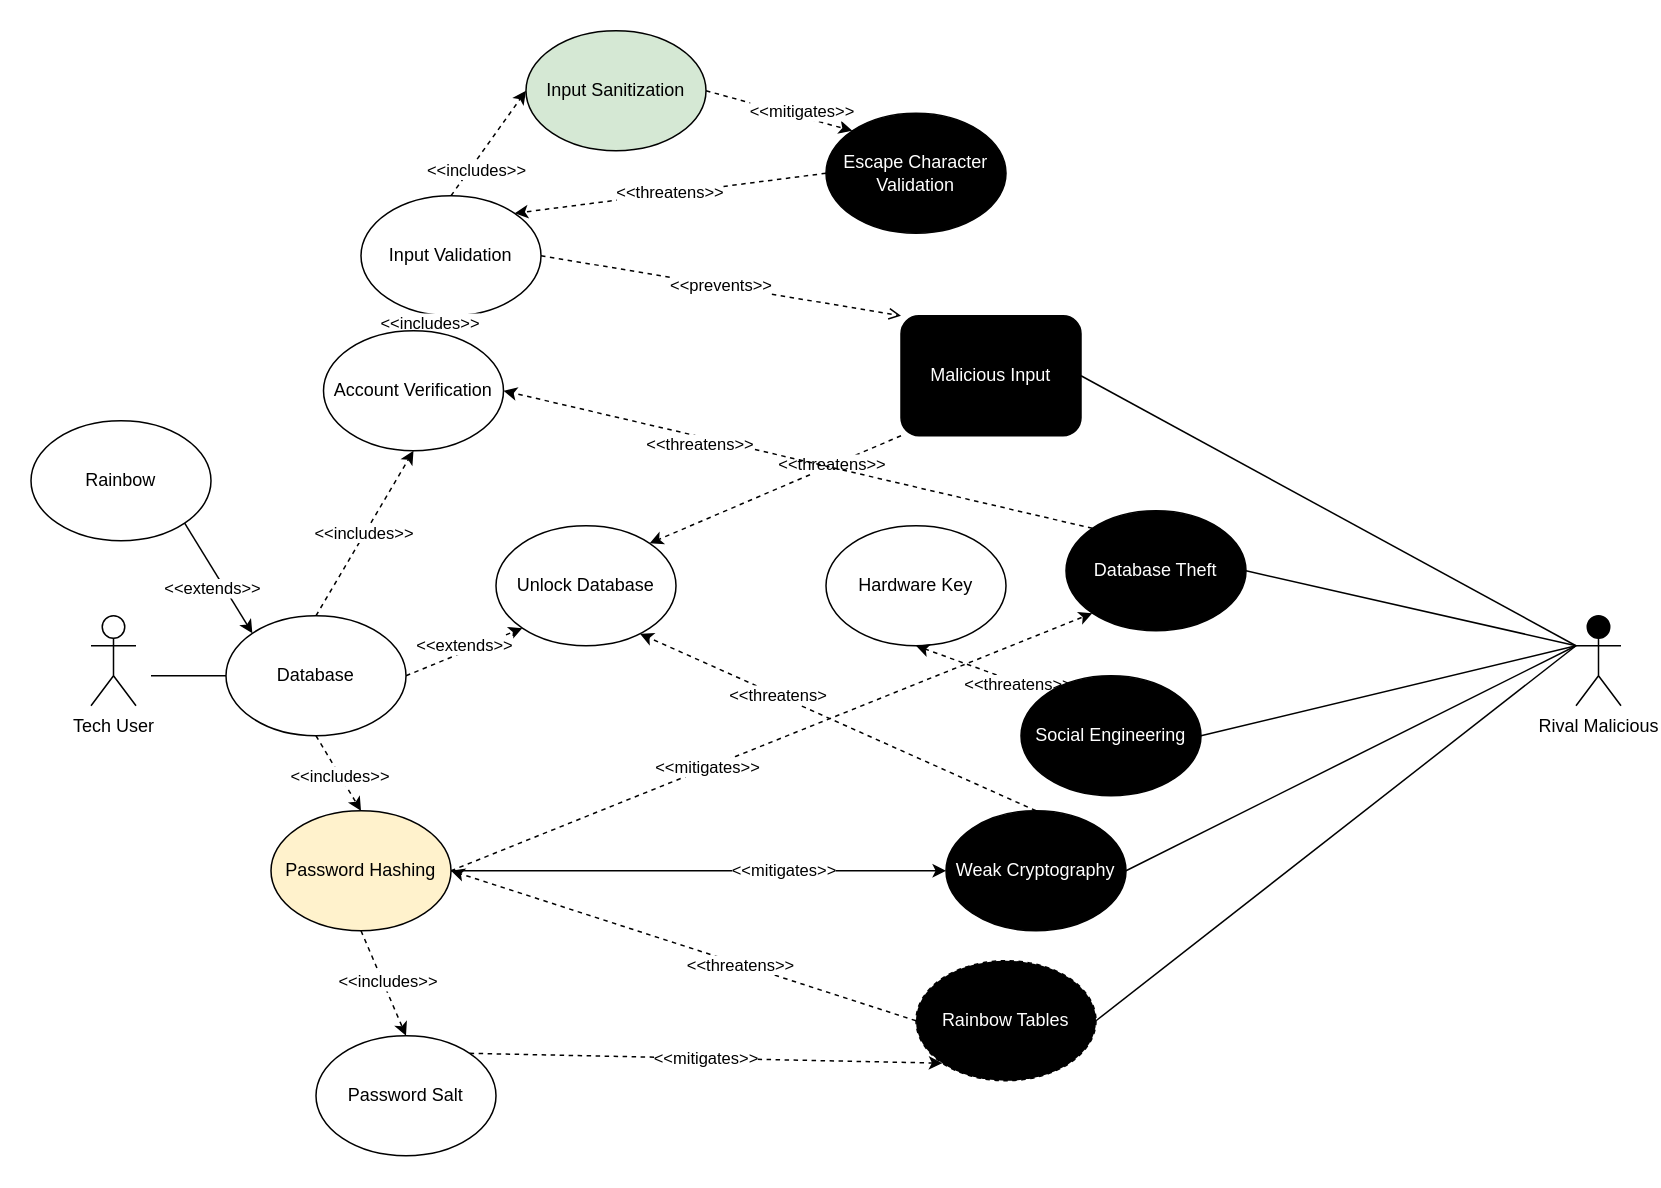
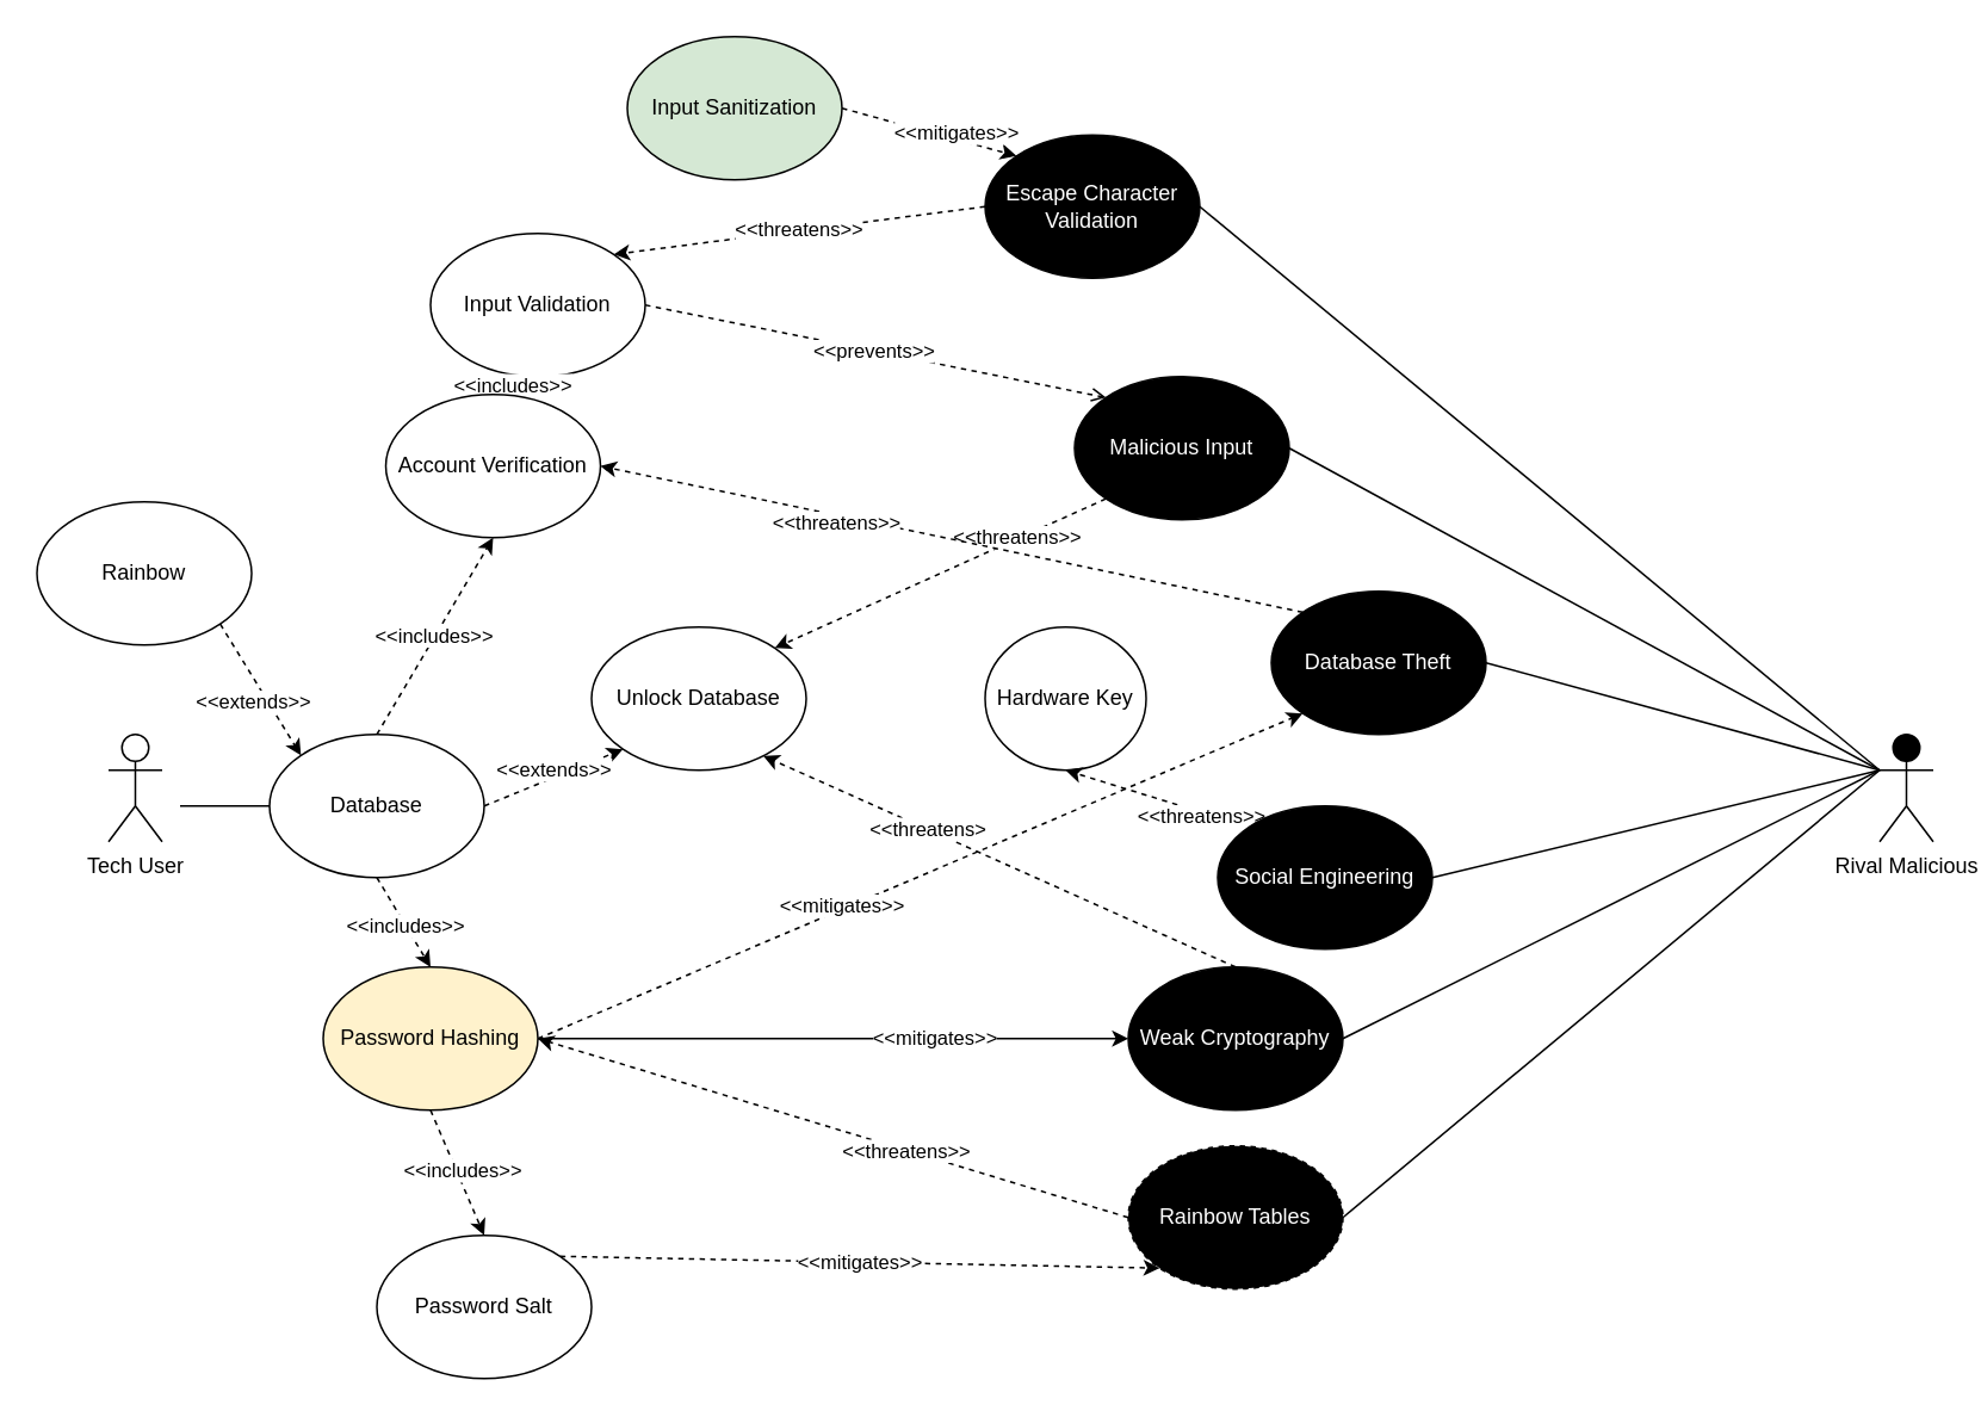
- <mxCell id="15" style="rounded=0;orthogonalLoop=1;jettySize=auto;html=1;exitX=0.5;exitY=0;exitDx=0;exitDy=0;entryX=0;entryY=0.5;entryDx=0;entryDy=0;dashed=1;" edge="1" parent="1" source="18" target="14"><mxGeometry relative="1" as="geometry" /></mxCell>
- <mxCell id="16" value="&amp;lt;&amp;lt;includes&amp;gt;&amp;gt;" style="edgeLabel;html=1;align=center;verticalAlign=middle;resizable=0;points=[];" vertex="1" connectable="0" parent="15"><mxGeometry x="-0.44" y="-3" relative="1" as="geometry"><mxPoint as="offset" /></mxGeometry></mxCell>
- <mxCell id="37" value="Malicious Input" style="whiteSpace=wrap;html=1;fillColor=#000000;fontColor=#FFFFFF;rounded=1;" vertex="1" parent="1"><mxGeometry x="600" y="210" width="120" height="80" as="geometry" /></mxCell>
+ <mxCell id="37" value="Malicious Input" style="ellipse;whiteSpace=wrap;html=1;fillColor=#000000;fontColor=#FFFFFF;" vertex="1" parent="1"><mxGeometry x="600" y="210" width="120" height="80" as="geometry" /></mxCell>
+ <mxCell id="32" style="edgeStyle=none;rounded=0;orthogonalLoop=1;jettySize=auto;html=1;exitX=1;exitY=0.5;exitDx=0;exitDy=0;entryX=0;entryY=0.333;entryDx=0;entryDy=0;entryPerimeter=0;endArrow=none;endFill=0;" edge="1" parent="1" source="33" target="2"><mxGeometry relative="1" as="geometry" /></mxCell>
- <mxCell id="50" style="rounded=0;orthogonalLoop=1;jettySize=auto;html=1;exitX=1;exitY=1;exitDx=0;exitDy=0;entryX=0;entryY=0;entryDx=0;entryDy=0;dashed=0;" edge="1" parent="1" source="52" target="11"><mxGeometry relative="1" as="geometry" /></mxCell>
+ <mxCell id="50" style="rounded=0;orthogonalLoop=1;jettySize=auto;html=1;exitX=1;exitY=1;exitDx=0;exitDy=0;entryX=0;entryY=0;entryDx=0;entryDy=0;dashed=1;" edge="1" parent="1" source="52" target="11"><mxGeometry relative="1" as="geometry" /></mxCell>
- <mxCell id="45" value="&lt;div&gt;Database Theft&lt;/div&gt;" style="ellipse;whiteSpace=wrap;html=1;fillColor=#000000;fontColor=#FFFFFF;" vertex="1" parent="1"><mxGeometry x="710" y="340" width="120" height="80" as="geometry" /></mxCell>
+ <mxCell id="45" value="&lt;div&gt;Database Theft&lt;/div&gt;" style="ellipse;whiteSpace=wrap;html=1;fillColor=#000000;fontColor=#FFFFFF;" vertex="1" parent="1"><mxGeometry x="710" y="330" width="120" height="80" as="geometry" /></mxCell>
- <mxCell id="54" value="Hardware Key" style="ellipse;whiteSpace=wrap;html=1;fillColor=#FFFFFF;" vertex="1" parent="1"><mxGeometry x="550" y="350" width="120" height="80" as="geometry" /></mxCell>
+ <mxCell id="54" value="Hardware Key" style="ellipse;whiteSpace=wrap;html=1;fillColor=#FFFFFF;" vertex="1" parent="1"><mxGeometry x="550" y="350" width="90" height="80" as="geometry" /></mxCell>
- <mxCell id="49" value="Rainbow Tables" style="ellipse;whiteSpace=wrap;html=1;fillColor=#000000;fontColor=#FFFFFF;dashed=1;" vertex="1" parent="1"><mxGeometry x="610" y="640" width="120" height="80" as="geometry" /></mxCell>
+ <mxCell id="49" value="Rainbow Tables" style="ellipse;whiteSpace=wrap;html=1;fillColor=#000000;fontColor=#FFFFFF;dashed=1;" vertex="1" parent="1"><mxGeometry x="630" y="640" width="120" height="80" as="geometry" /></mxCell>
